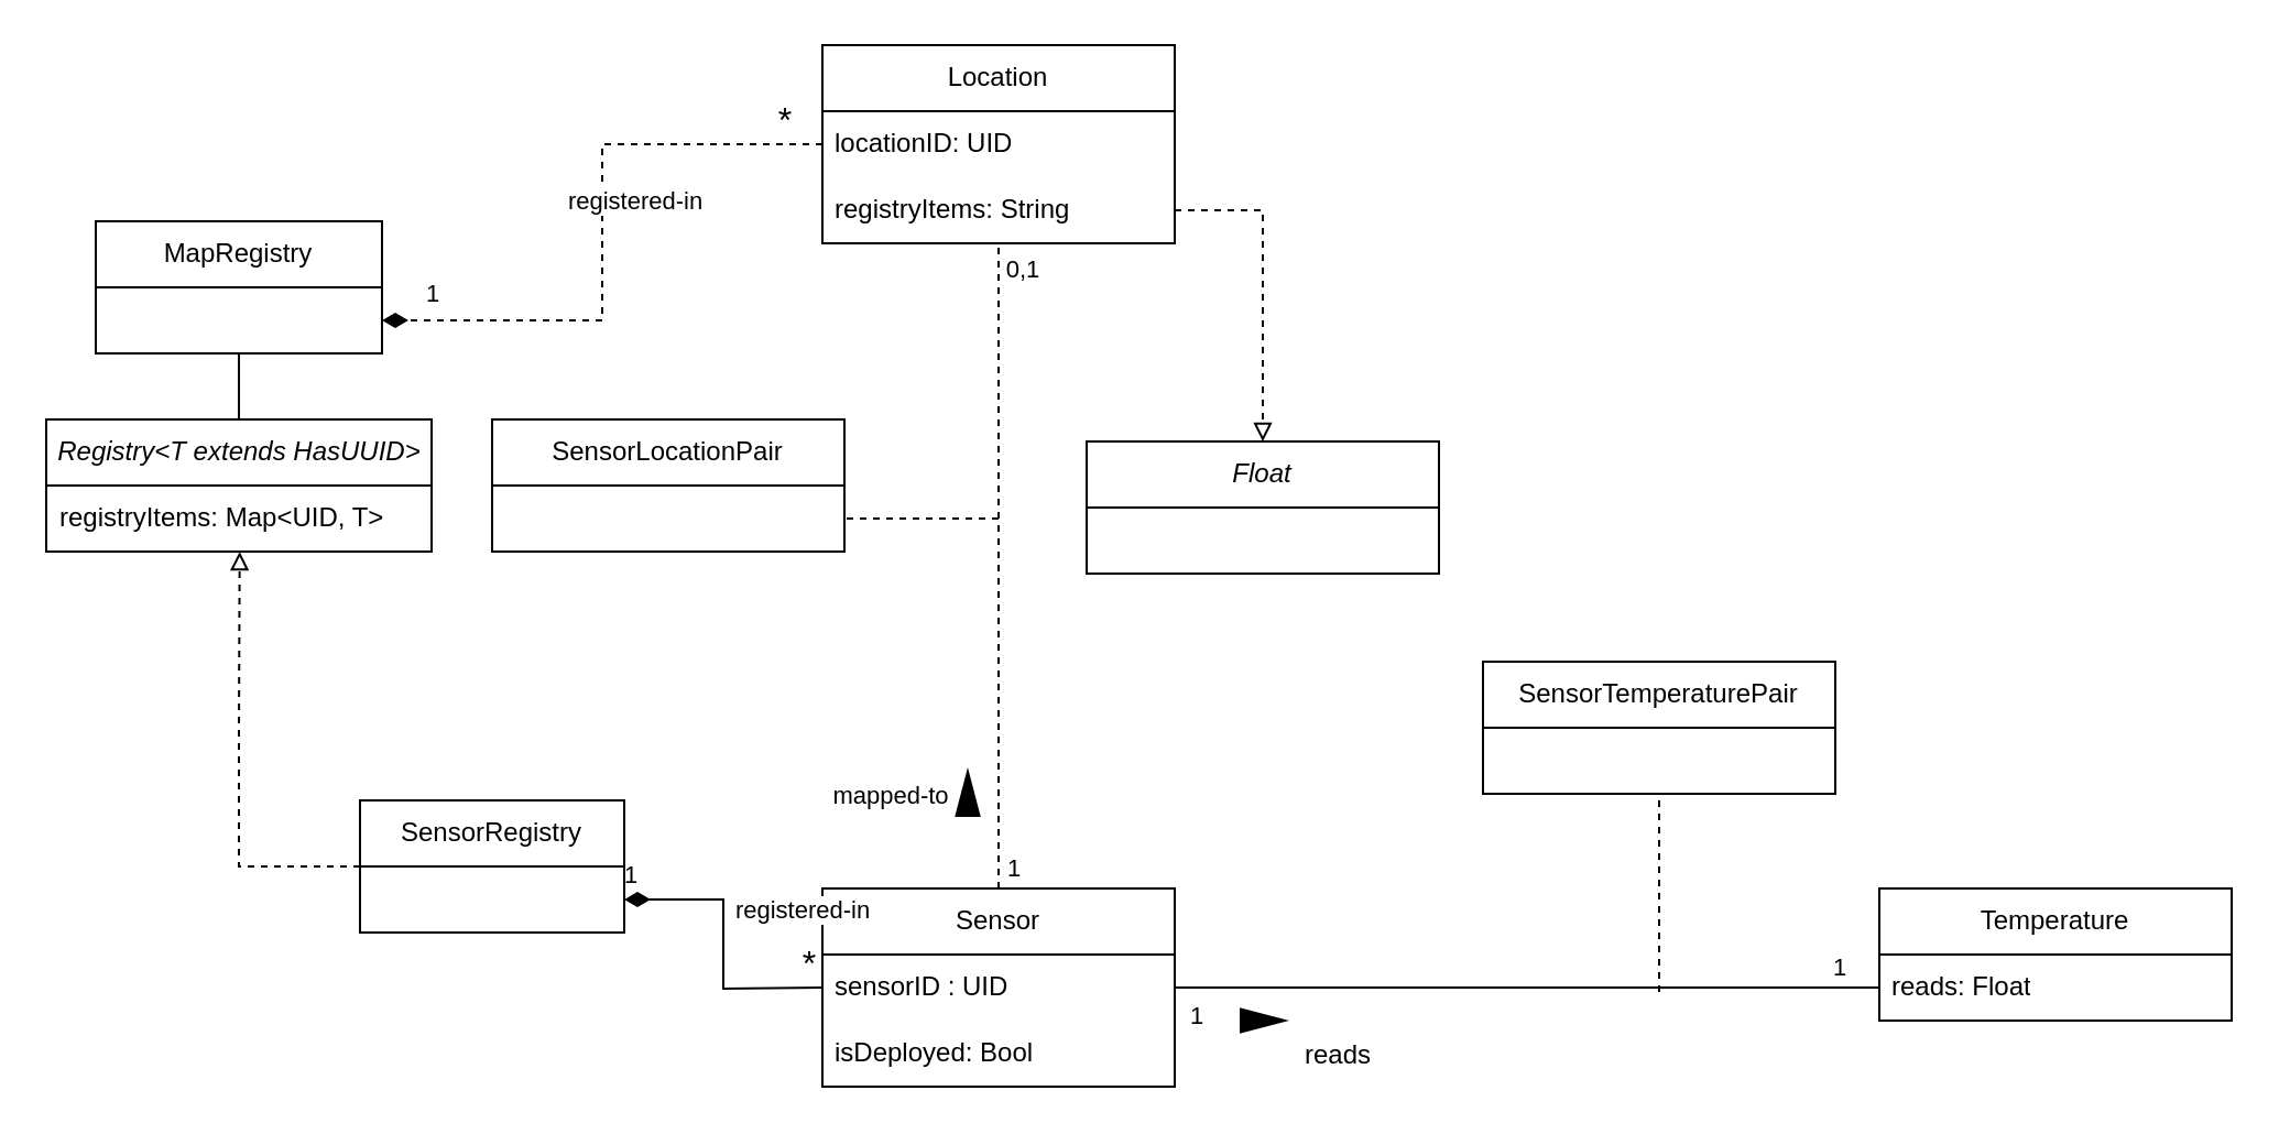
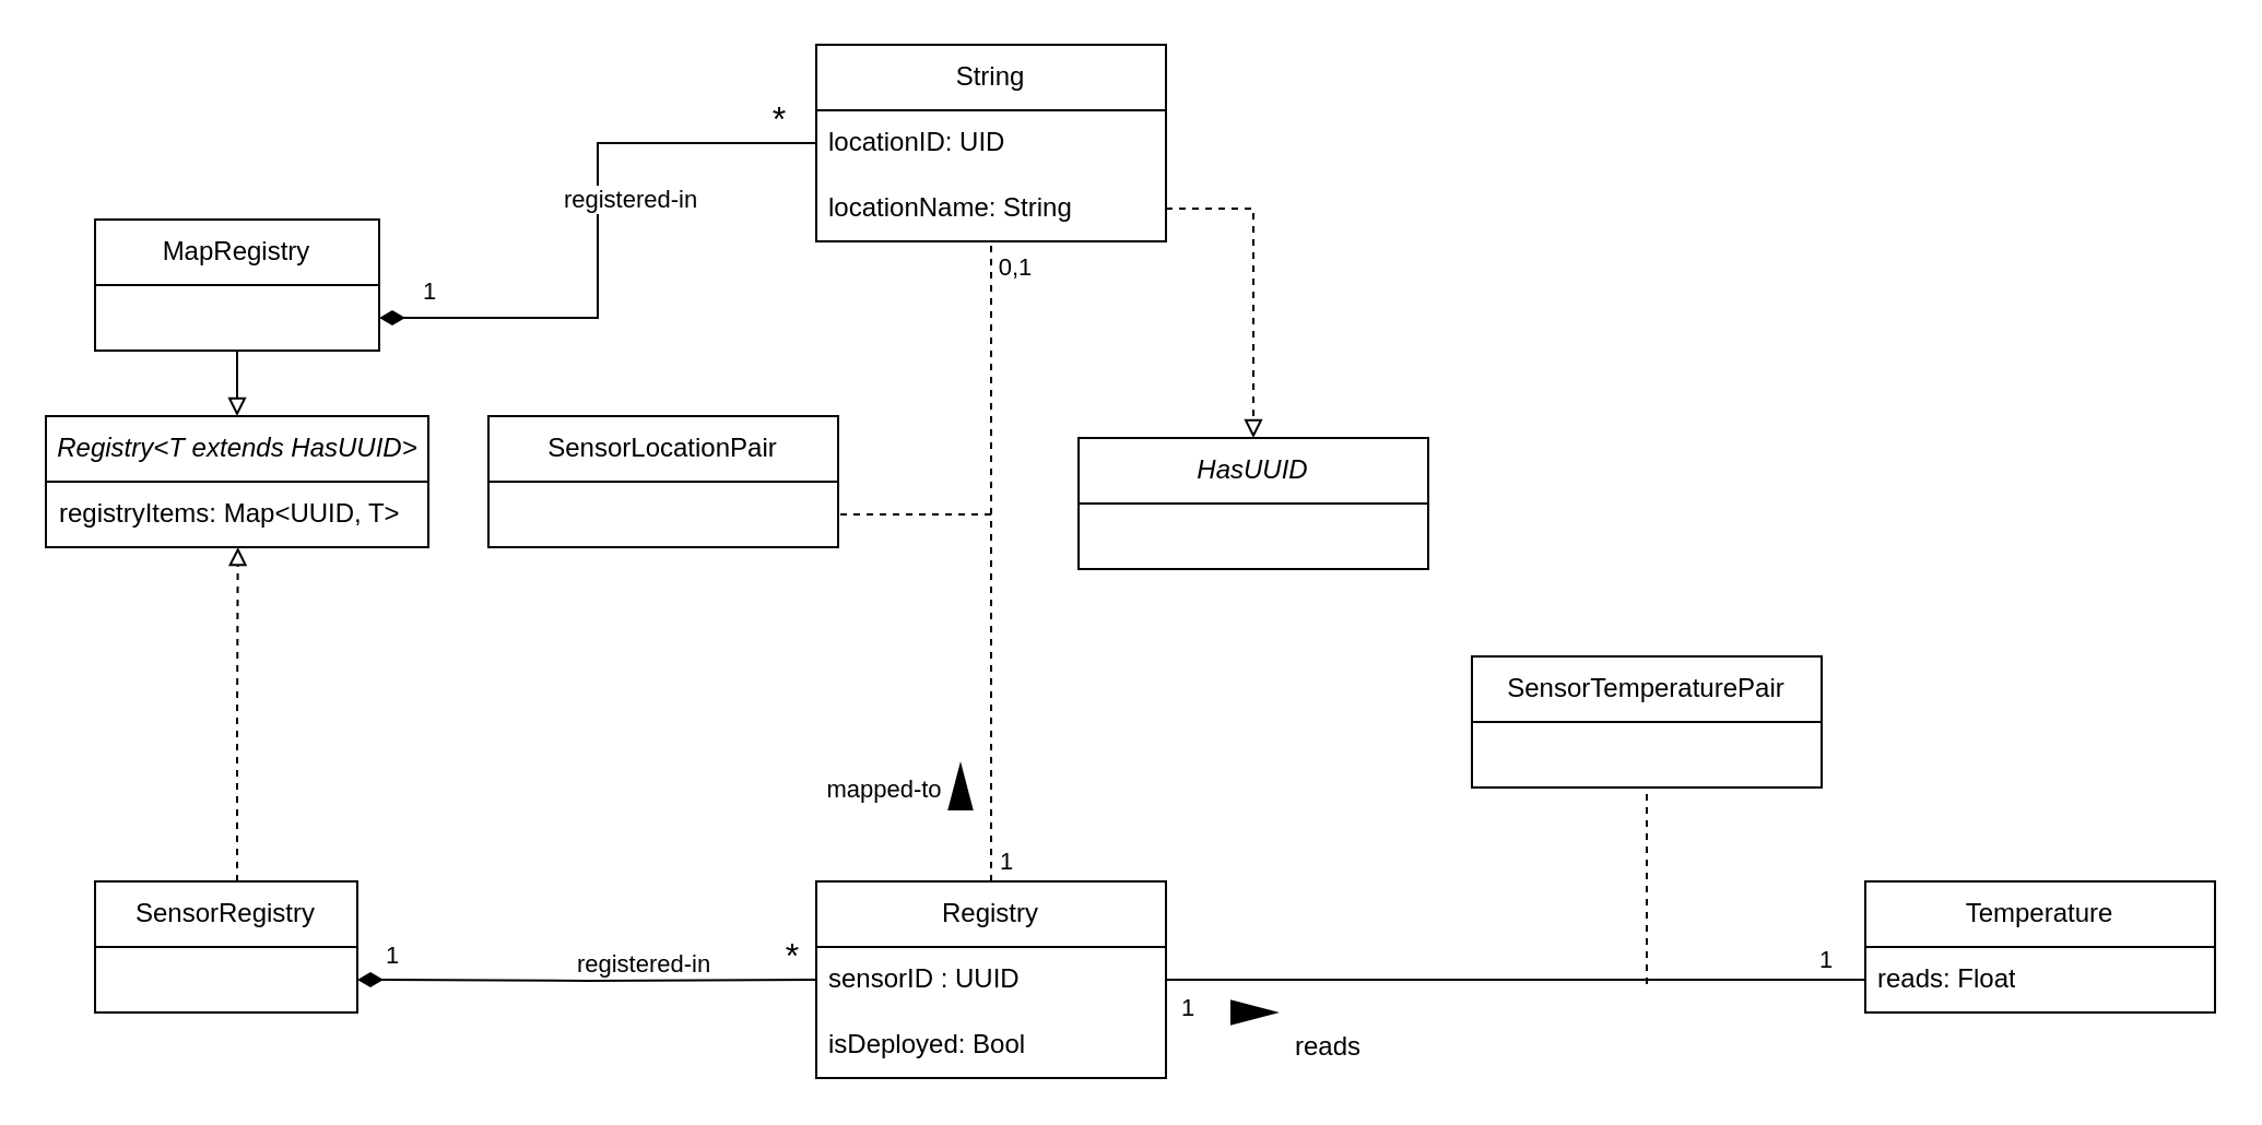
- <mxCell id="7" value="Location" style="swimlane;fontStyle=0;childLayout=stackLayout;horizontal=1;startSize=30;horizontalStack=0;resizeParent=1;resizeParentMax=0;resizeLast=0;collapsible=1;marginBottom=0;whiteSpace=wrap;html=1;" vertex="1" parent="1"><mxGeometry x="373" y="20" width="160" height="90" as="geometry" /></mxCell>
+ <mxCell id="7" value="String" style="swimlane;fontStyle=0;childLayout=stackLayout;horizontal=1;startSize=30;horizontalStack=0;resizeParent=1;resizeParentMax=0;resizeLast=0;collapsible=1;marginBottom=0;whiteSpace=wrap;html=1;" vertex="1" parent="1"><mxGeometry x="373" y="20" width="160" height="90" as="geometry" /></mxCell>
- <mxCell id="9" value="registryItems: String" style="text;strokeColor=none;fillColor=none;align=left;verticalAlign=middle;spacingLeft=4;spacingRight=4;overflow=hidden;points=[[0,0.5],[1,0.5]];portConstraint=eastwest;rotatable=0;whiteSpace=wrap;html=1;" vertex="1" parent="7"><mxGeometry y="60" width="160" height="30" as="geometry" /></mxCell>
+ <mxCell id="9" value="locationName: String" style="text;strokeColor=none;fillColor=none;align=left;verticalAlign=middle;spacingLeft=4;spacingRight=4;overflow=hidden;points=[[0,0.5],[1,0.5]];portConstraint=eastwest;rotatable=0;whiteSpace=wrap;html=1;" vertex="1" parent="7"><mxGeometry y="60" width="160" height="30" as="geometry" /></mxCell>
- <mxCell id="30" style="edgeStyle=orthogonalEdgeStyle;rounded=0;orthogonalLoop=1;jettySize=auto;html=1;endArrow=diamondThin;endFill=1;endSize=9;entryX=1;entryY=0.75;entryDx=0;entryDy=0;dashed=1;" edge="1" parent="1" source="8" target="6"><mxGeometry relative="1" as="geometry"><mxPoint x="173" y="65" as="targetPoint" /></mxGeometry></mxCell>
+ <mxCell id="30" style="edgeStyle=orthogonalEdgeStyle;rounded=0;orthogonalLoop=1;jettySize=auto;html=1;endArrow=diamondThin;endFill=1;endSize=9;entryX=1;entryY=0.75;entryDx=0;entryDy=0;" edge="1" parent="1" source="8" target="6"><mxGeometry relative="1" as="geometry"><mxPoint x="173" y="65" as="targetPoint" /></mxGeometry></mxCell>
- <mxCell id="5" style="edgeStyle=orthogonalEdgeStyle;rounded=0;orthogonalLoop=1;jettySize=auto;html=1;endArrow=none;endFill=0;entryX=0.5;entryY=0;entryDx=0;entryDy=0;" edge="1" parent="1" source="6" target="37"><mxGeometry relative="1" as="geometry"><mxPoint x="-52" y="190" as="targetPoint" /></mxGeometry></mxCell>
+ <mxCell id="5" style="edgeStyle=orthogonalEdgeStyle;rounded=0;orthogonalLoop=1;jettySize=auto;html=1;endArrow=block;endFill=0;entryX=0.5;entryY=0;entryDx=0;entryDy=0;" edge="1" parent="1" source="6" target="37"><mxGeometry relative="1" as="geometry"><mxPoint x="-52" y="190" as="targetPoint" /></mxGeometry></mxCell>
- <mxCell id="36" value="&lt;i&gt;Float&lt;/i&gt;" style="swimlane;fontStyle=0;childLayout=stackLayout;horizontal=1;startSize=30;horizontalStack=0;resizeParent=1;resizeParentMax=0;resizeLast=0;collapsible=1;marginBottom=0;whiteSpace=wrap;html=1;" vertex="1" parent="1"><mxGeometry x="493" y="200" width="160" height="60" as="geometry" /></mxCell>
+ <mxCell id="36" value="&lt;i&gt;HasUUID&lt;/i&gt;" style="swimlane;fontStyle=0;childLayout=stackLayout;horizontal=1;startSize=30;horizontalStack=0;resizeParent=1;resizeParentMax=0;resizeLast=0;collapsible=1;marginBottom=0;whiteSpace=wrap;html=1;" vertex="1" parent="1"><mxGeometry x="493" y="200" width="160" height="60" as="geometry" /></mxCell>
- <mxCell id="38" value="registryItems: Map&amp;lt;UID, T&amp;gt;" style="text;strokeColor=none;fillColor=none;align=left;verticalAlign=middle;spacingLeft=4;spacingRight=4;overflow=hidden;points=[[0,0.5],[1,0.5]];portConstraint=eastwest;rotatable=0;whiteSpace=wrap;html=1;" vertex="1" parent="37"><mxGeometry y="30" width="175" height="30" as="geometry" /></mxCell>
+ <mxCell id="38" value="registryItems: Map&amp;lt;UUID, T&amp;gt;" style="text;strokeColor=none;fillColor=none;align=left;verticalAlign=middle;spacingLeft=4;spacingRight=4;overflow=hidden;points=[[0,0.5],[1,0.5]];portConstraint=eastwest;rotatable=0;whiteSpace=wrap;html=1;" vertex="1" parent="37"><mxGeometry y="30" width="175" height="30" as="geometry" /></mxCell>
- <mxCell id="23" value="SensorRegistry" style="swimlane;fontStyle=0;childLayout=stackLayout;horizontal=1;startSize=30;horizontalStack=0;resizeParent=1;resizeParentMax=0;resizeLast=0;collapsible=1;marginBottom=0;whiteSpace=wrap;html=1;" vertex="1" parent="1"><mxGeometry x="163" y="363" width="120" height="60" as="geometry" /></mxCell>
+ <mxCell id="23" value="SensorRegistry" style="swimlane;fontStyle=0;childLayout=stackLayout;horizontal=1;startSize=30;horizontalStack=0;resizeParent=1;resizeParentMax=0;resizeLast=0;collapsible=1;marginBottom=0;whiteSpace=wrap;html=1;" vertex="1" parent="1"><mxGeometry x="43" y="403" width="120" height="60" as="geometry" /></mxCell>
- <mxCell id="2" value="Sensor" style="swimlane;fontStyle=0;childLayout=stackLayout;horizontal=1;startSize=30;horizontalStack=0;resizeParent=1;resizeParentMax=0;resizeLast=0;collapsible=1;marginBottom=0;whiteSpace=wrap;html=1;" vertex="1" parent="1"><mxGeometry x="373" y="403" width="160" height="90" as="geometry" /></mxCell>
+ <mxCell id="2" value="Registry" style="swimlane;fontStyle=0;childLayout=stackLayout;horizontal=1;startSize=30;horizontalStack=0;resizeParent=1;resizeParentMax=0;resizeLast=0;collapsible=1;marginBottom=0;whiteSpace=wrap;html=1;" vertex="1" parent="1"><mxGeometry x="373" y="403" width="160" height="90" as="geometry" /></mxCell>
- <mxCell id="3" value="sensorID : UID" style="text;strokeColor=none;fillColor=none;align=left;verticalAlign=middle;spacingLeft=4;spacingRight=4;overflow=hidden;points=[[0,0.5],[1,0.5]];portConstraint=eastwest;rotatable=0;whiteSpace=wrap;html=1;" vertex="1" parent="2"><mxGeometry y="30" width="160" height="30" as="geometry" /></mxCell>
+ <mxCell id="3" value="sensorID : UUID" style="text;strokeColor=none;fillColor=none;align=left;verticalAlign=middle;spacingLeft=4;spacingRight=4;overflow=hidden;points=[[0,0.5],[1,0.5]];portConstraint=eastwest;rotatable=0;whiteSpace=wrap;html=1;" vertex="1" parent="2"><mxGeometry y="30" width="160" height="30" as="geometry" /></mxCell>
